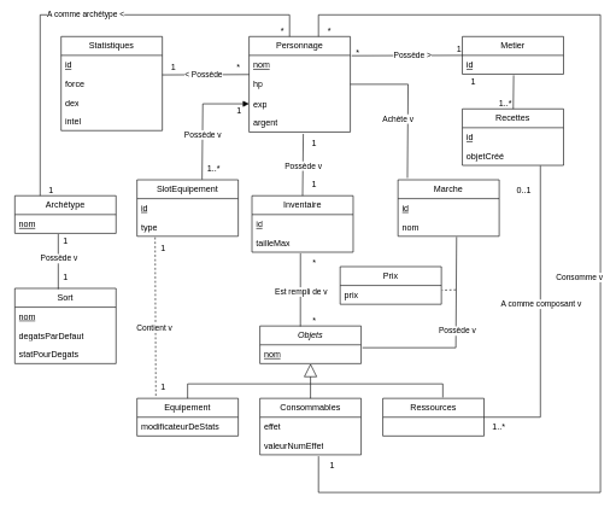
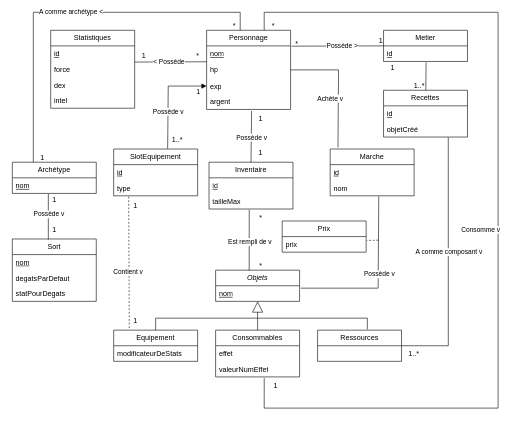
- <mxCell id="42" value="0..1" style="text;html=1;align=center;verticalAlign=middle;resizable=0;points=[];autosize=1;strokeColor=none;fillColor=none;" vertex="1" parent="1"><mxGeometry x="704" y="248" width="40" height="30" as="geometry" /></mxCell>
